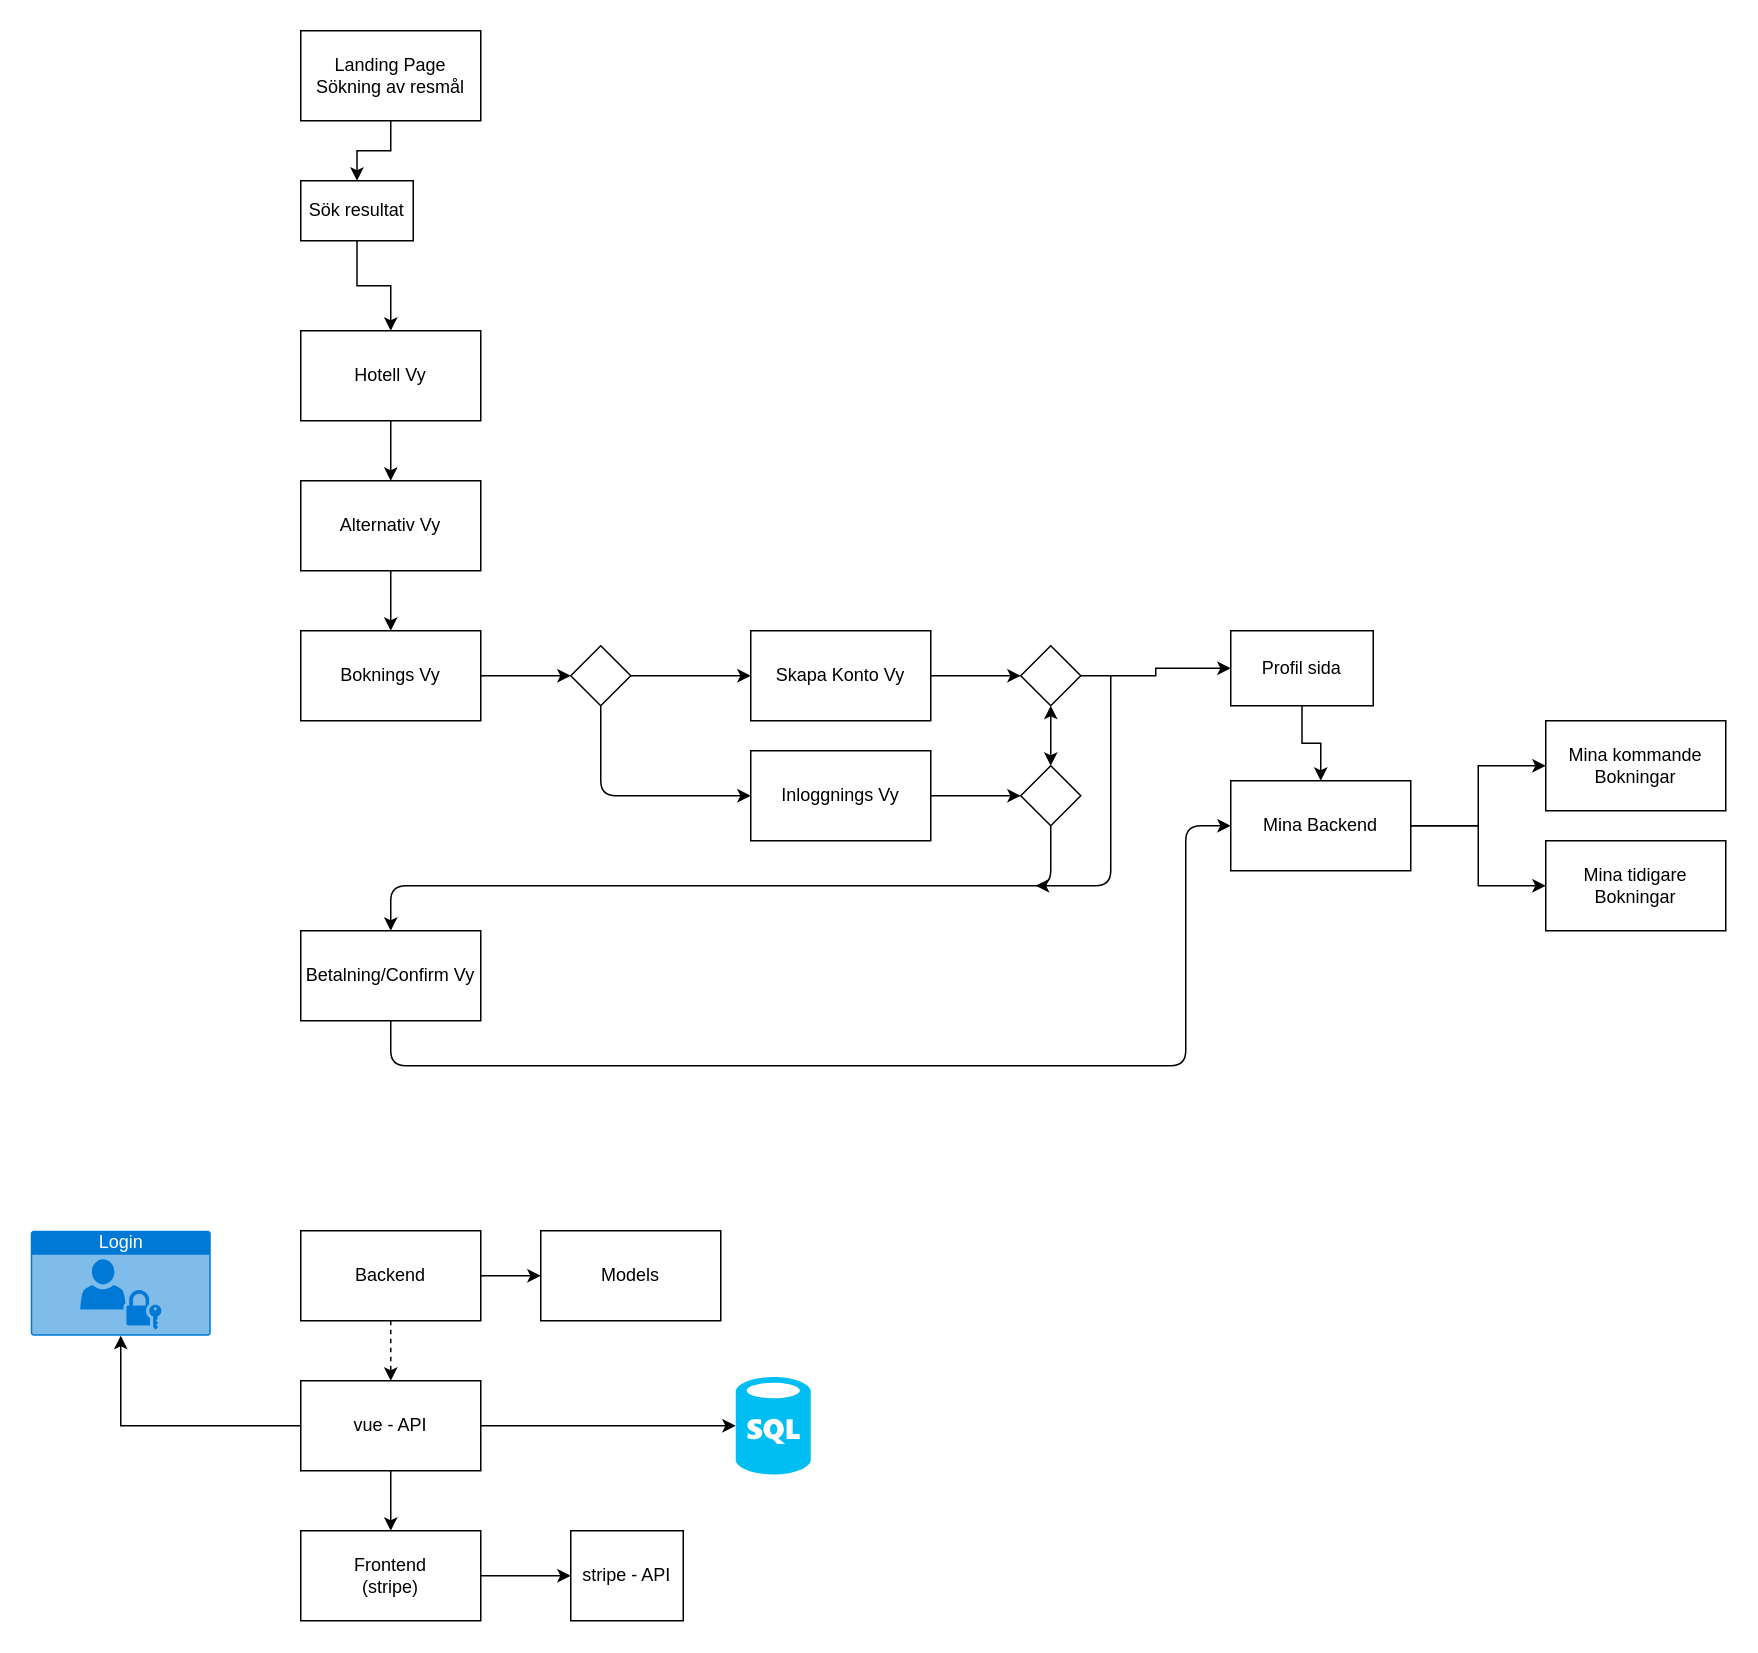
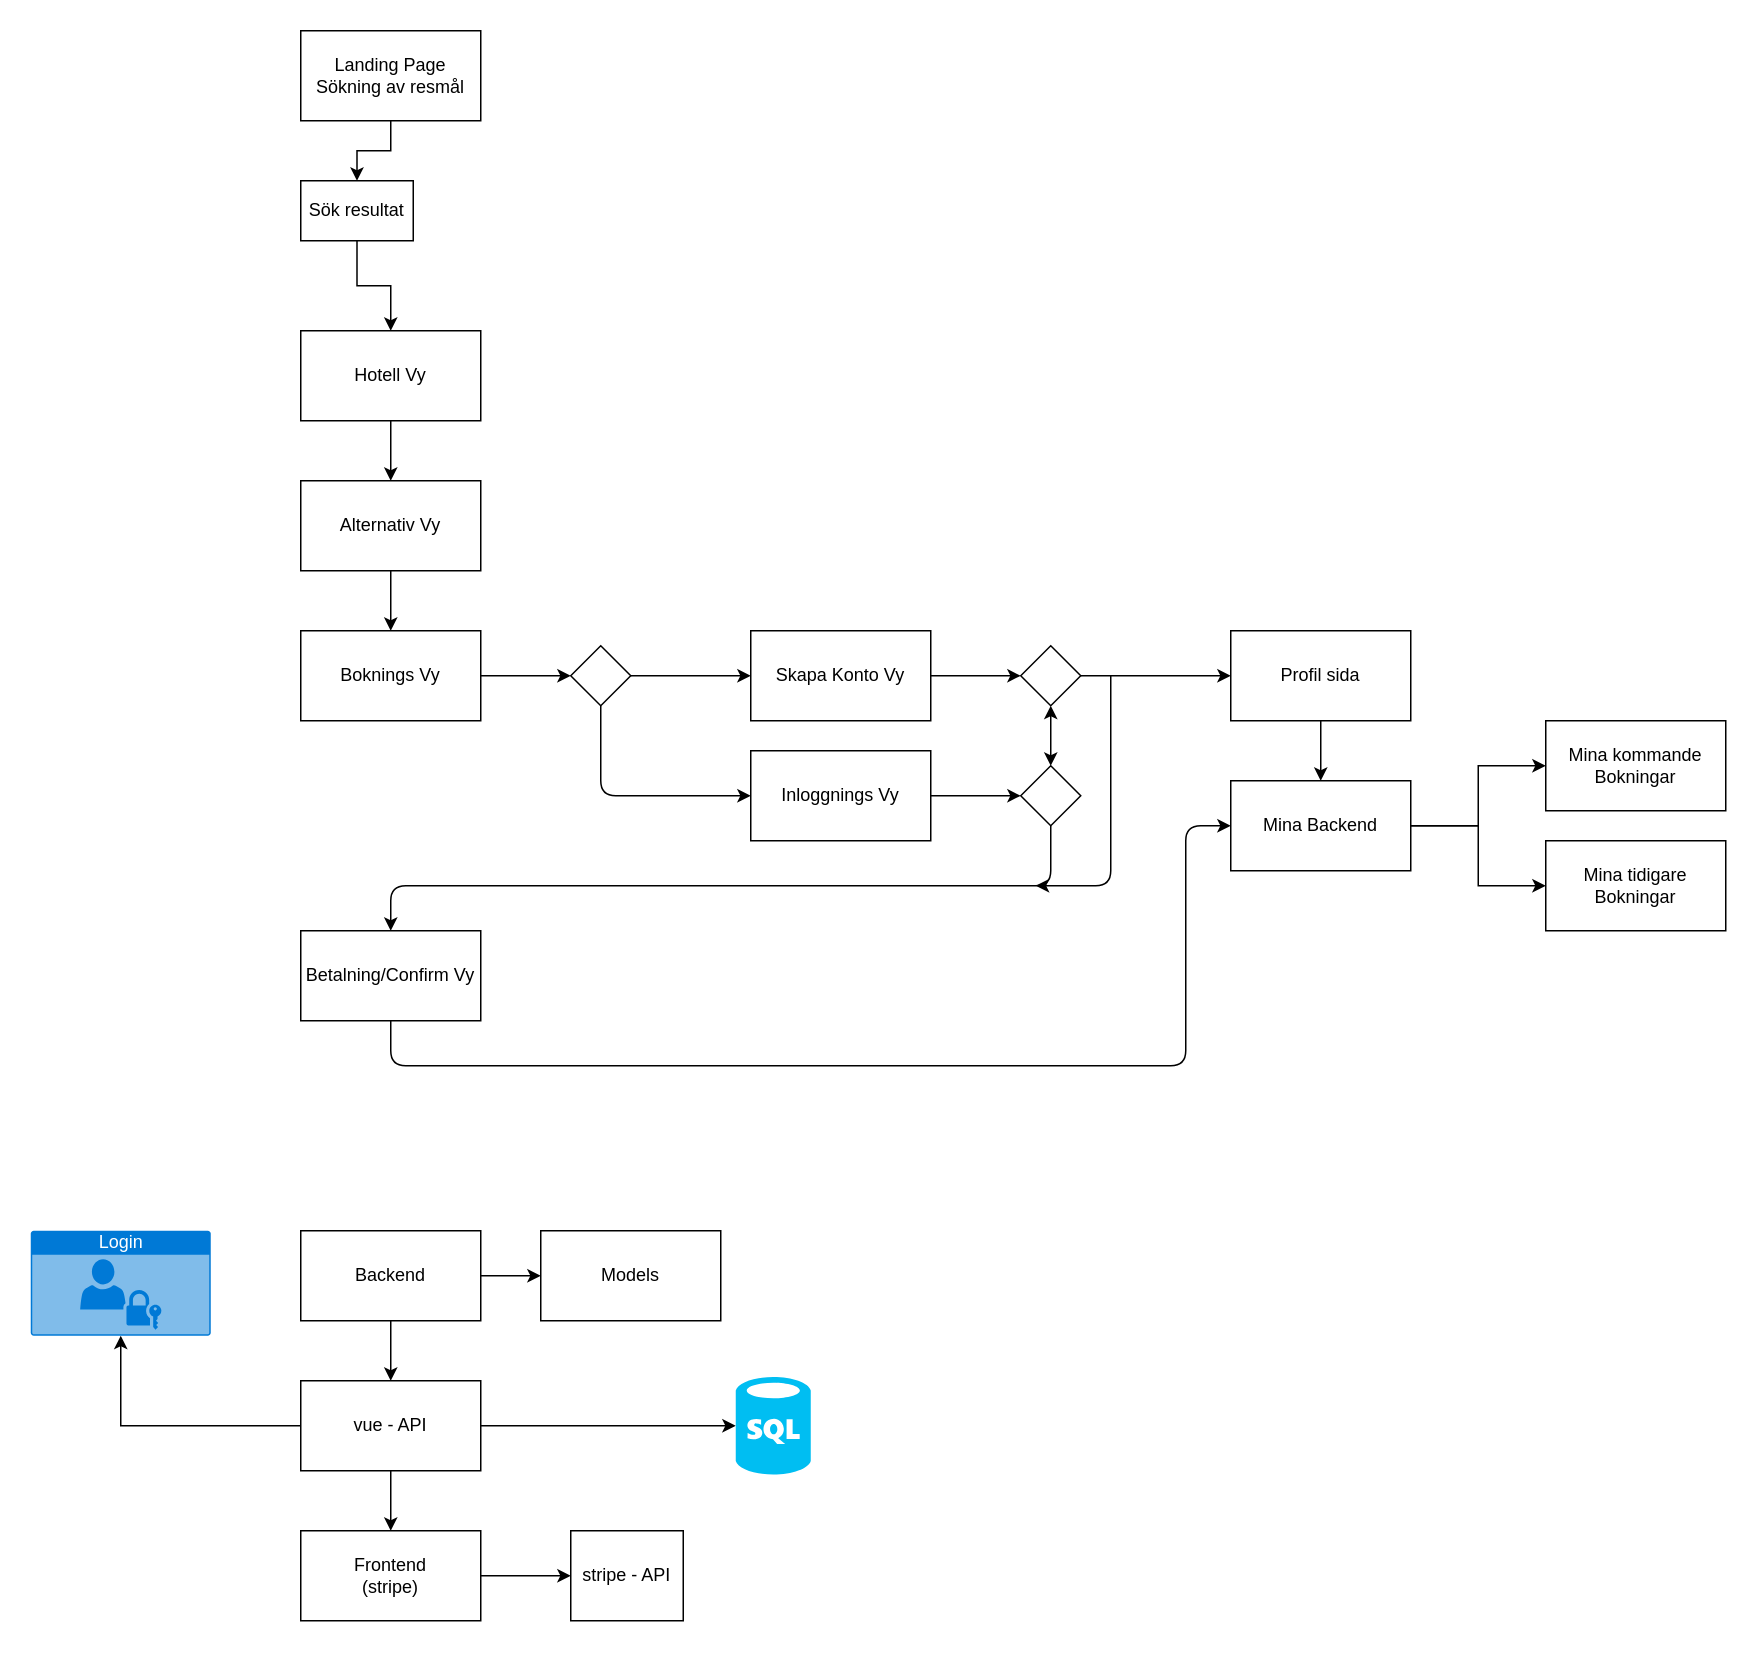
- <mxCell id="14" value="Profil sida" style="rounded=0;whiteSpace=wrap;html=1;" parent="1" vertex="1"><mxGeometry x="820" y="420" width="95" height="50" as="geometry" /></mxCell>
+ <mxCell id="14" value="Profil sida" style="rounded=0;whiteSpace=wrap;html=1;" parent="1" vertex="1"><mxGeometry x="820" y="420" width="120" height="60" as="geometry" /></mxCell>
- <mxCell id="32" value="" style="edgeStyle=orthogonalEdgeStyle;rounded=0;orthogonalLoop=1;jettySize=auto;html=1;dashed=1;" parent="1" source="35" target="40" edge="1"><mxGeometry relative="1" as="geometry" /></mxCell>
+ <mxCell id="32" value="" style="edgeStyle=orthogonalEdgeStyle;rounded=0;orthogonalLoop=1;jettySize=auto;html=1;" parent="1" source="35" target="40" edge="1"><mxGeometry relative="1" as="geometry" /></mxCell>
